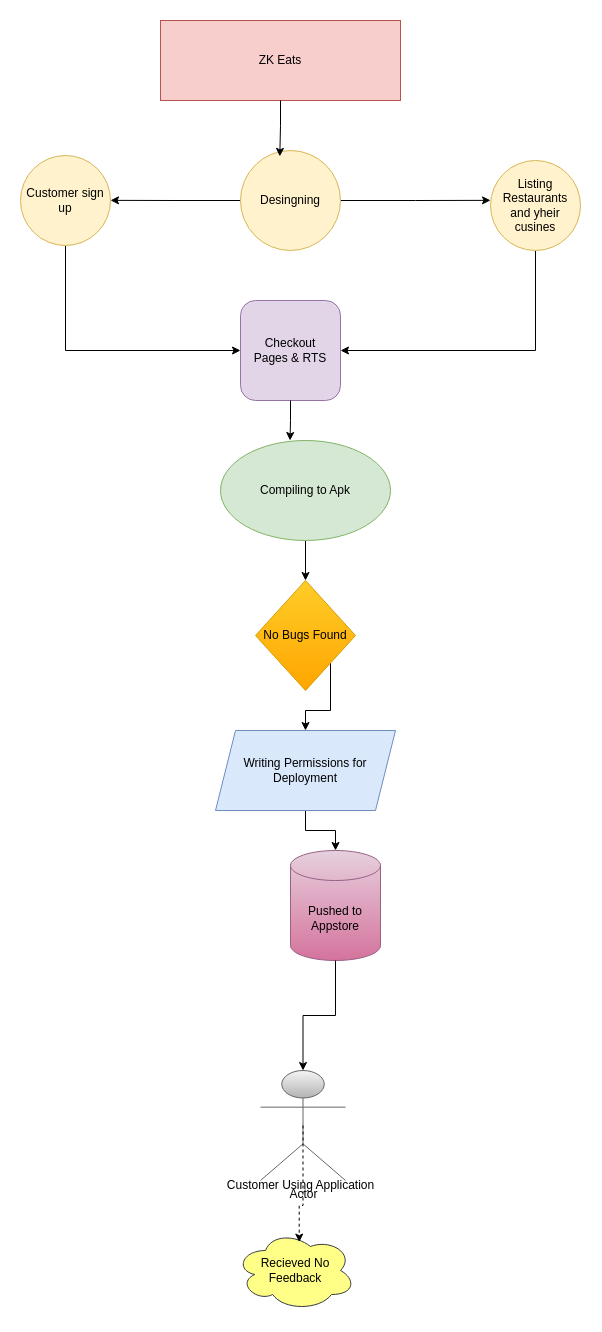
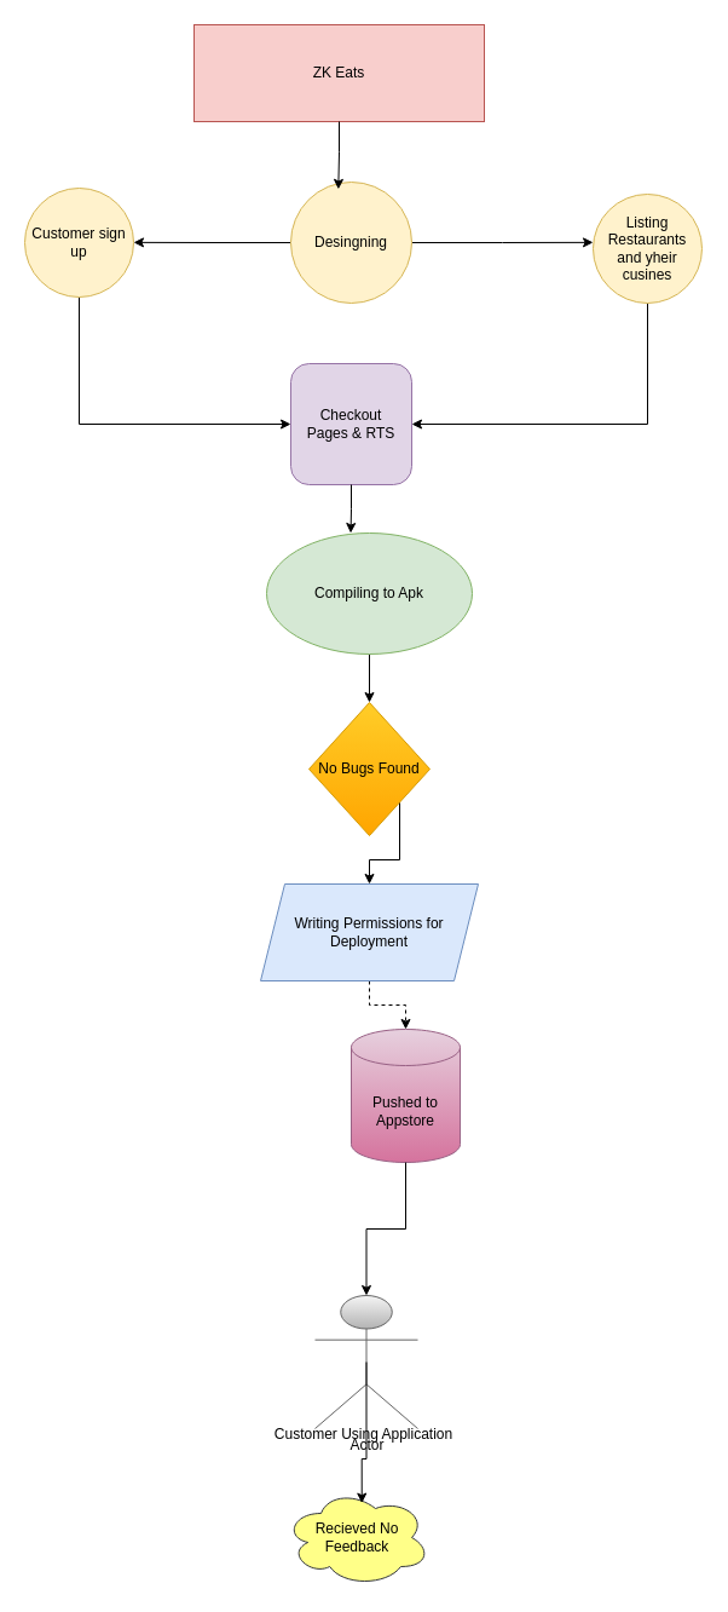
- <mxCell id="15" style="edgeStyle=orthogonalEdgeStyle;rounded=0;orthogonalLoop=1;jettySize=auto;html=1;exitX=0.5;exitY=1;exitDx=0;exitDy=0;" edge="1" parent="1" source="16" target="17"><mxGeometry relative="1" as="geometry" /></mxCell>
+ <mxCell id="15" style="edgeStyle=orthogonalEdgeStyle;rounded=0;orthogonalLoop=1;jettySize=auto;html=1;exitX=0.5;exitY=1;exitDx=0;exitDy=0;dashed=1;" edge="1" parent="1" source="16" target="17"><mxGeometry relative="1" as="geometry" /></mxCell>
- <mxCell id="24" style="edgeStyle=orthogonalEdgeStyle;rounded=0;orthogonalLoop=1;jettySize=auto;html=1;exitX=0.5;exitY=0.5;exitDx=0;exitDy=0;exitPerimeter=0;entryX=0.531;entryY=0.145;entryDx=0;entryDy=0;entryPerimeter=0;dashed=1;" edge="1" parent="1" source="18" target="20"><mxGeometry relative="1" as="geometry" /></mxCell>
+ <mxCell id="24" style="edgeStyle=orthogonalEdgeStyle;rounded=0;orthogonalLoop=1;jettySize=auto;html=1;exitX=0.5;exitY=0.5;exitDx=0;exitDy=0;exitPerimeter=0;entryX=0.531;entryY=0.145;entryDx=0;entryDy=0;entryPerimeter=0;" edge="1" parent="1" source="18" target="20"><mxGeometry relative="1" as="geometry" /></mxCell>
